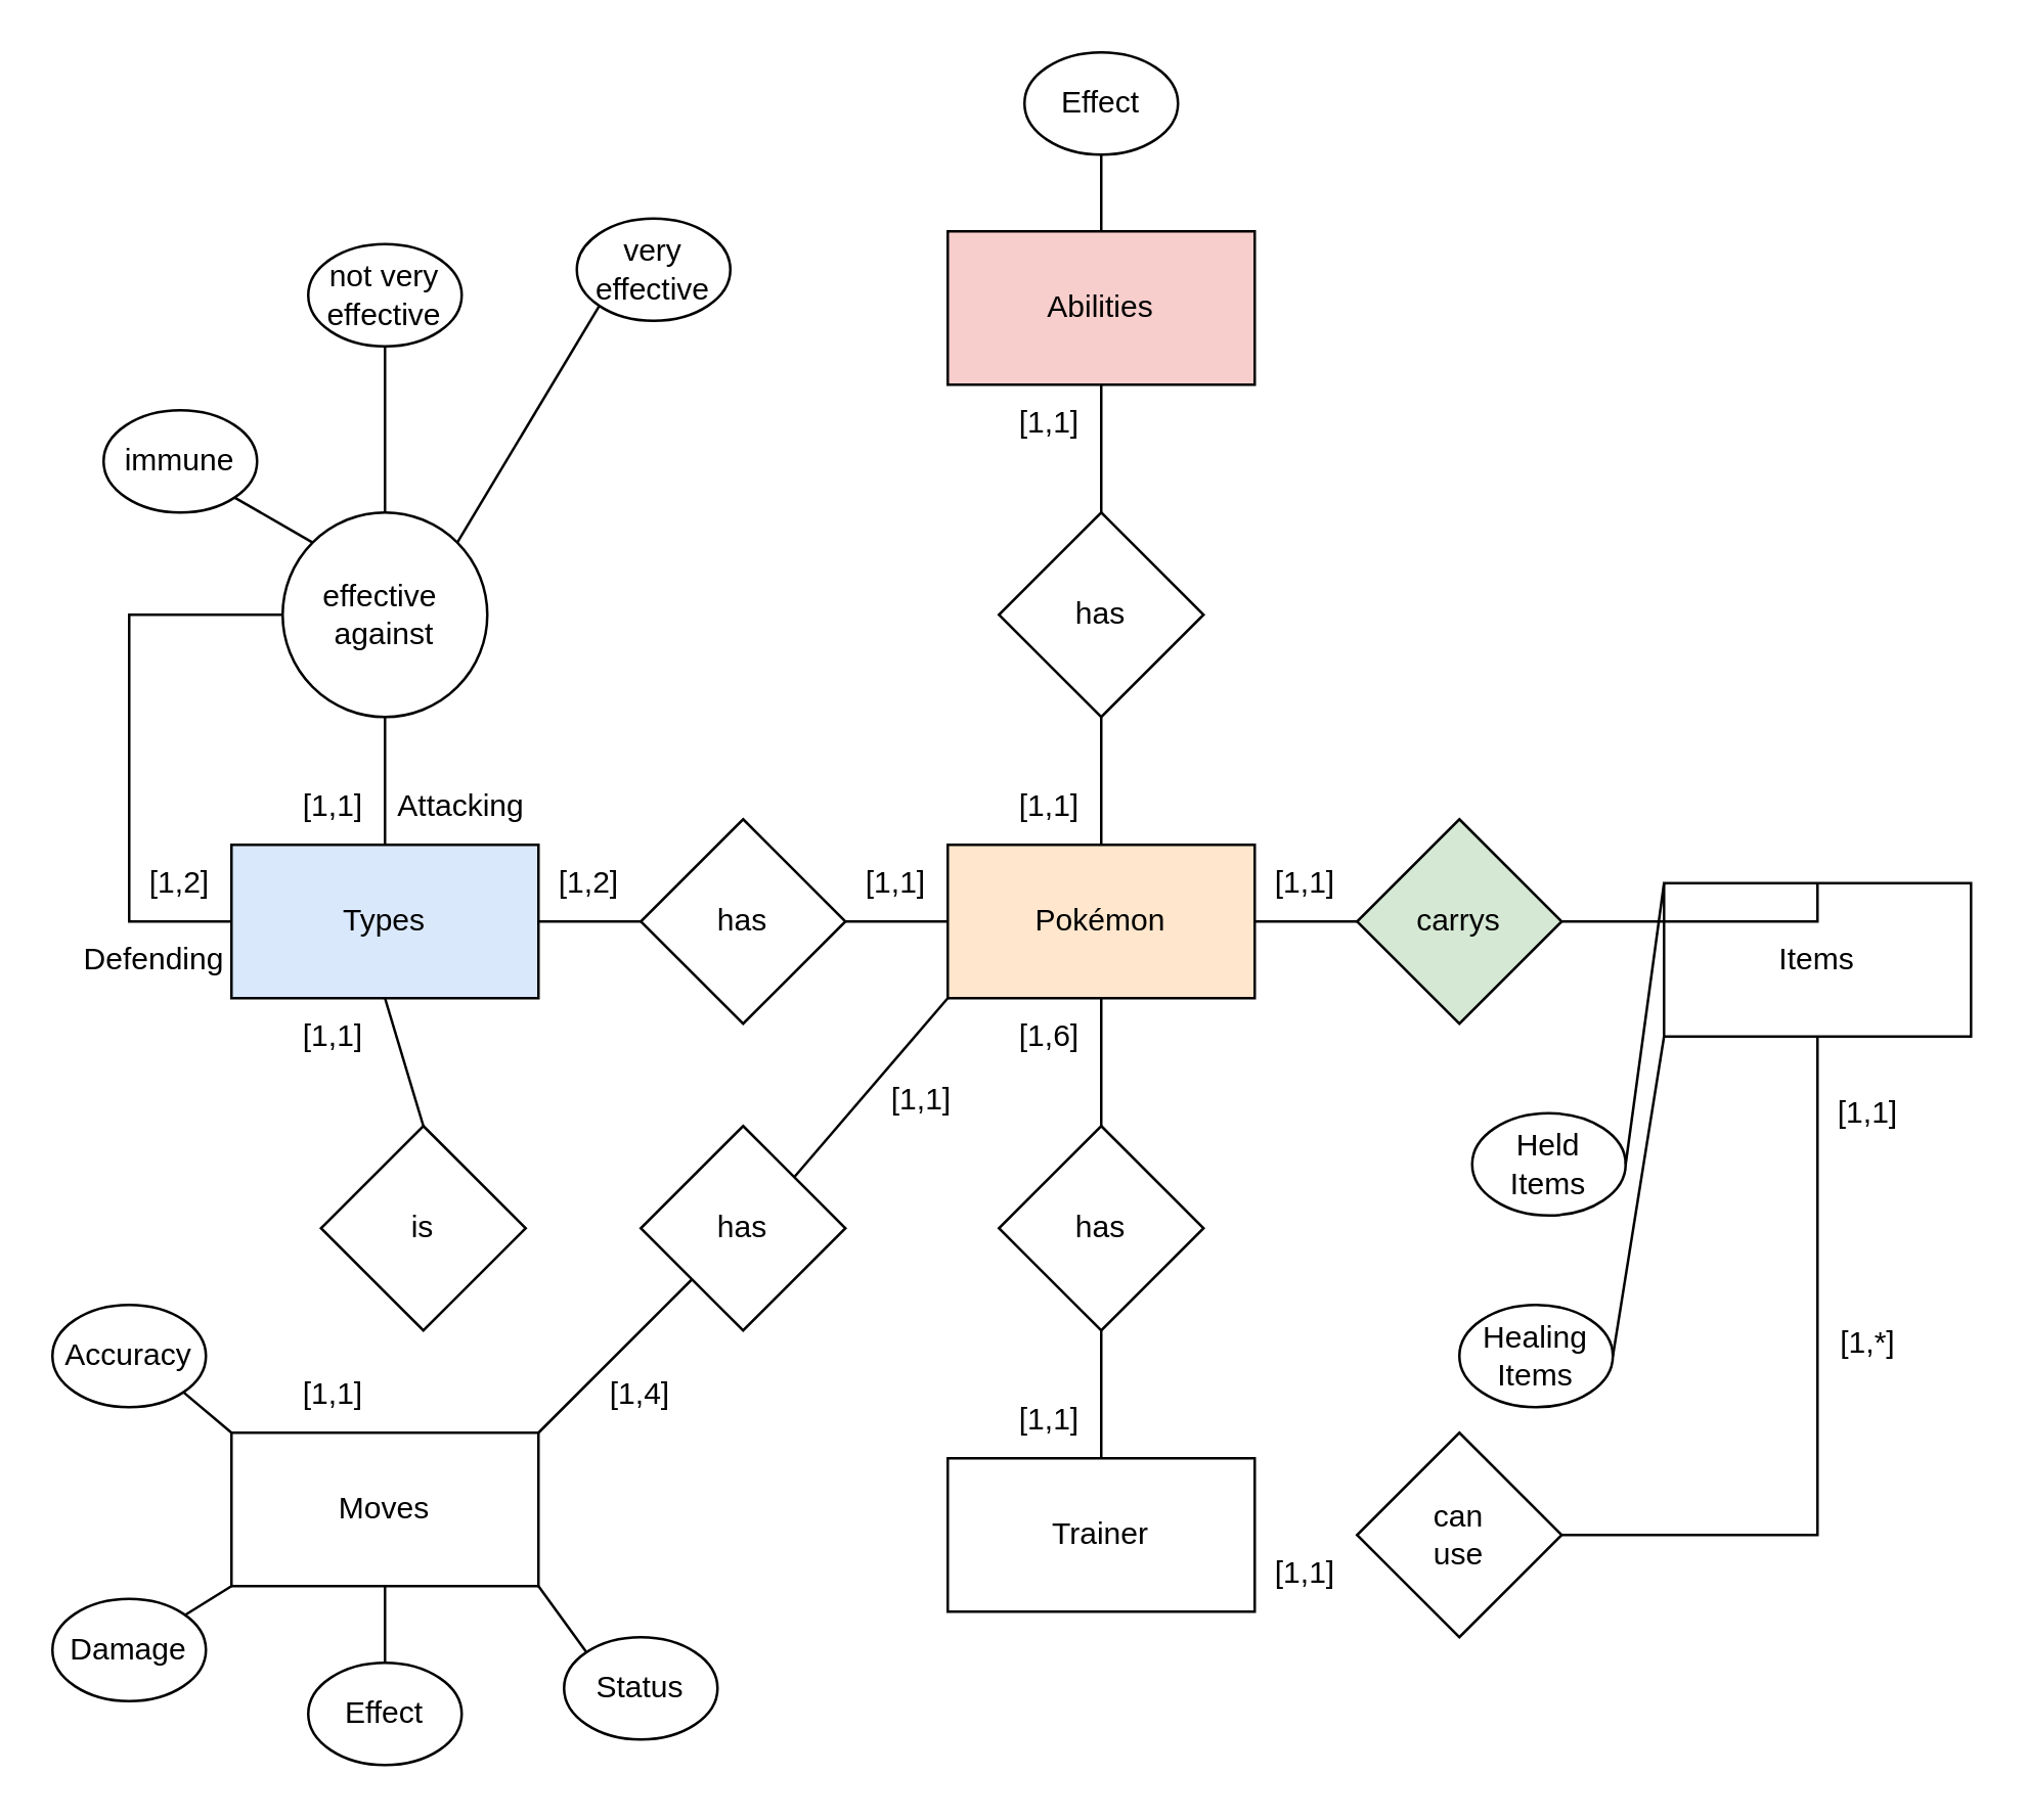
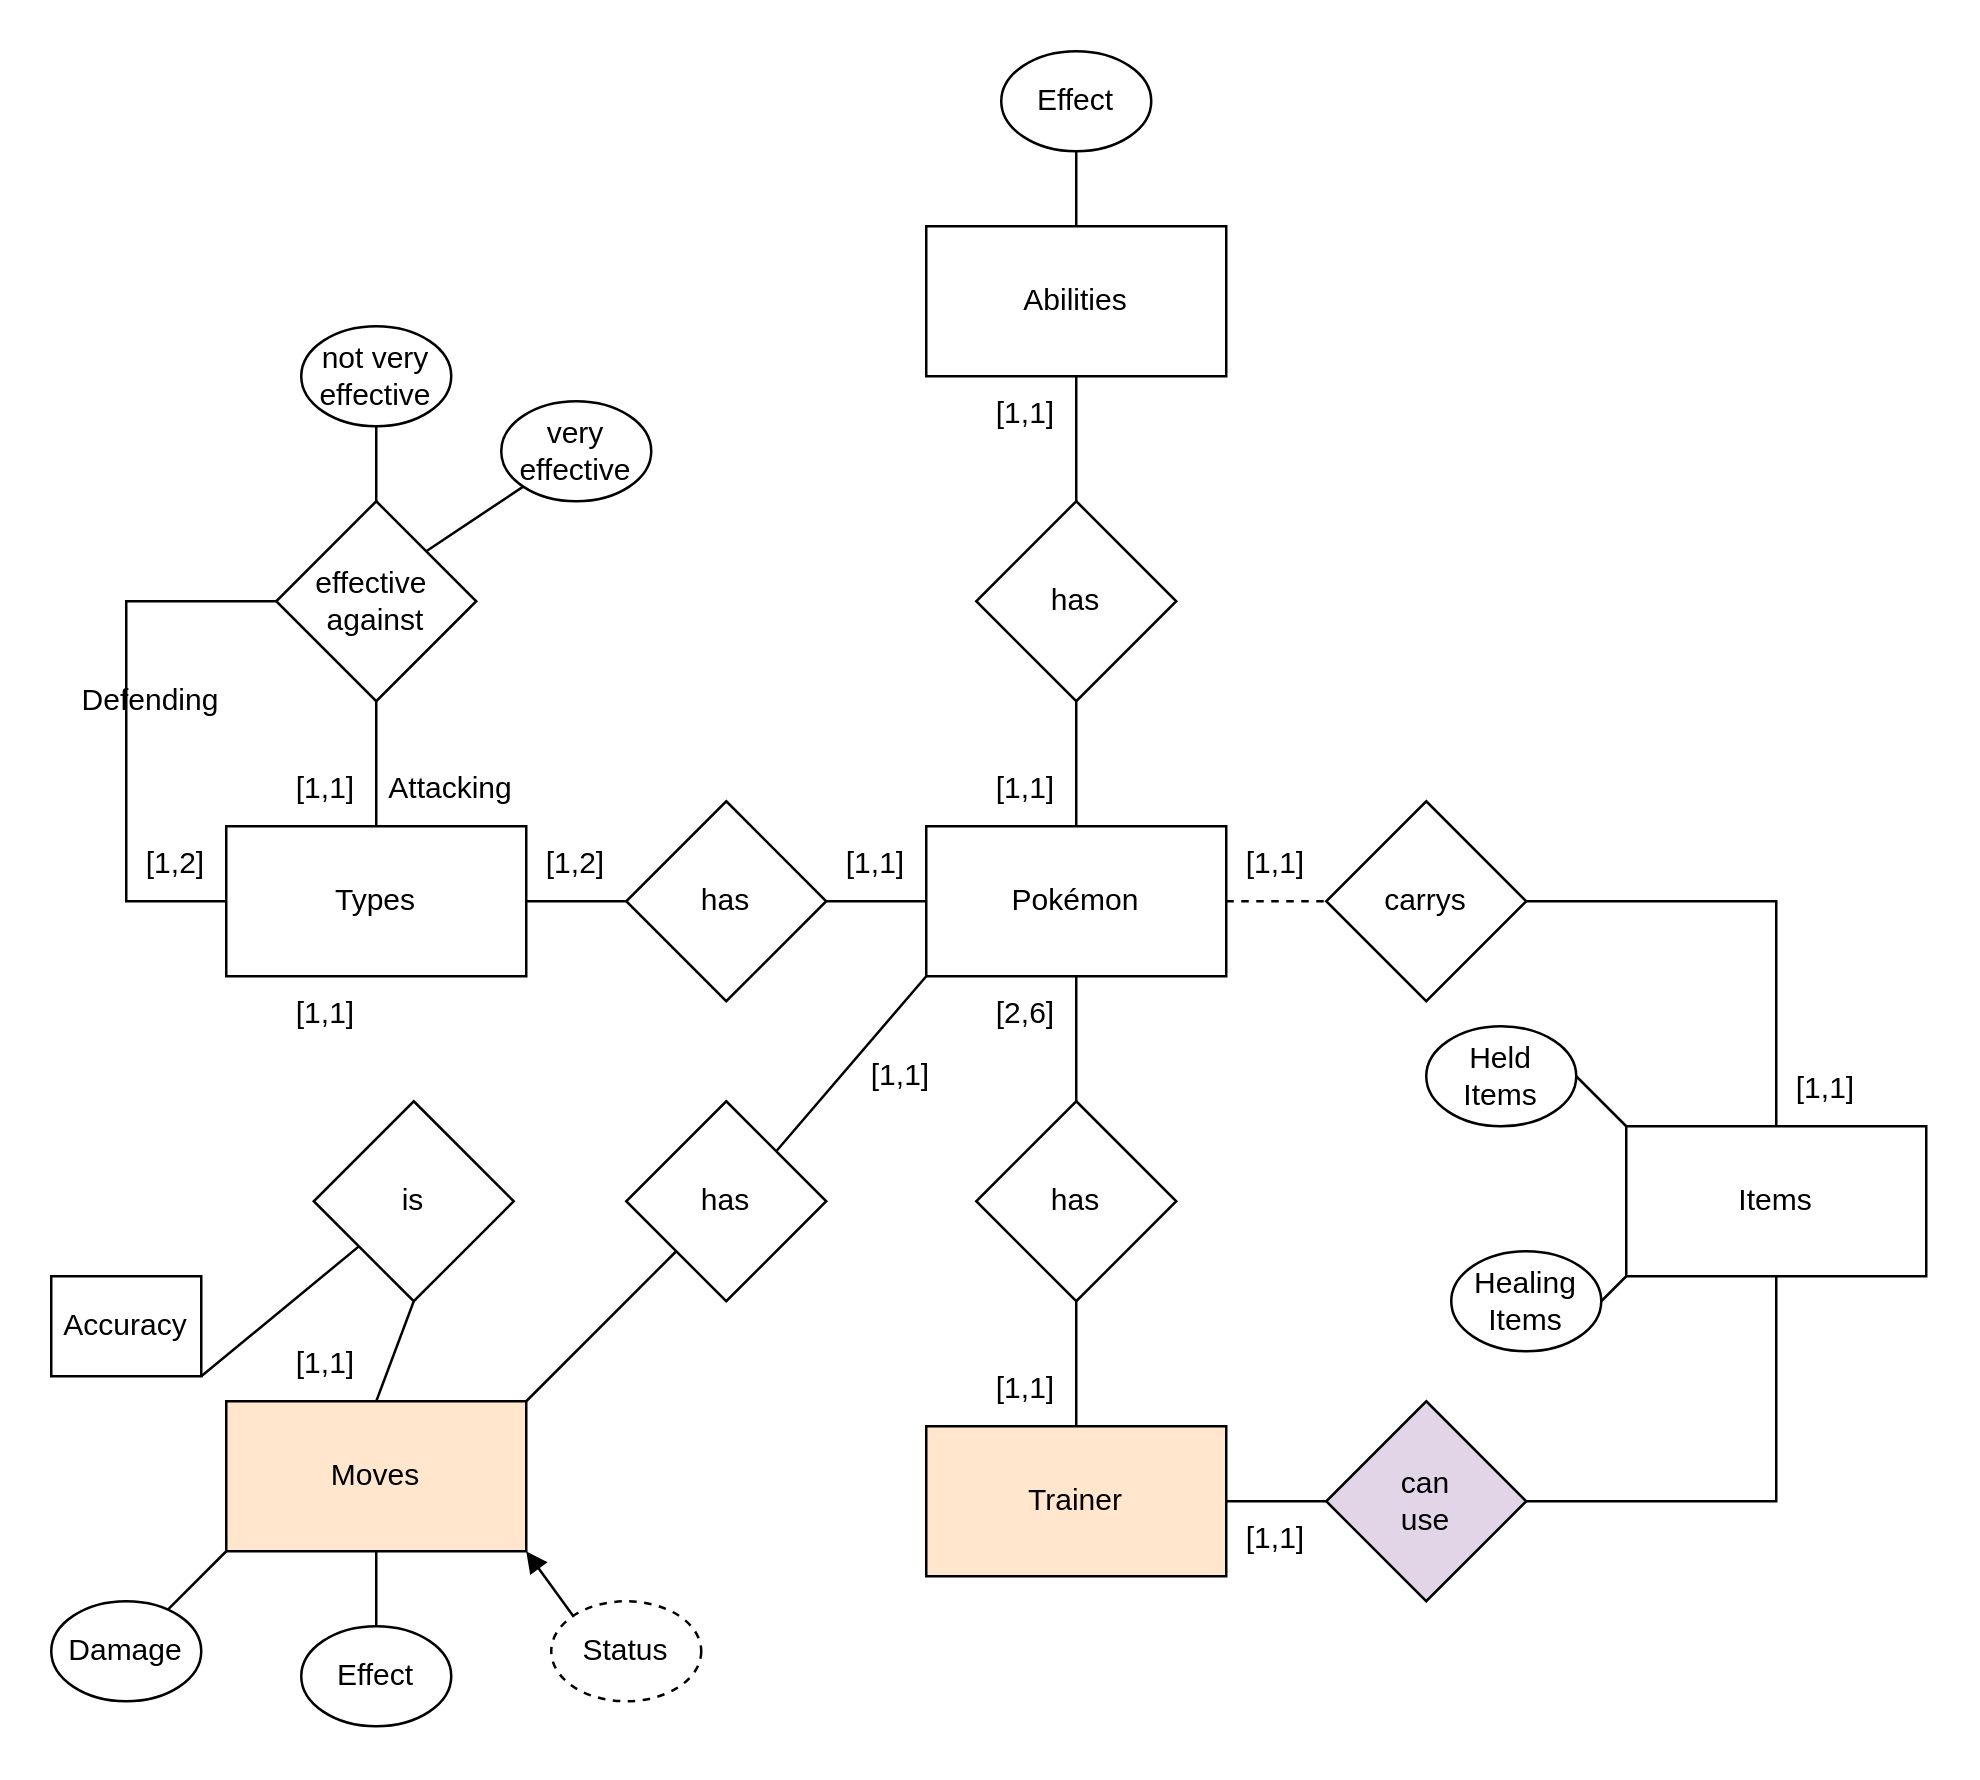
- <mxCell id="32" value="very effective" style="ellipse;whiteSpace=wrap;html=1;" vertex="1" parent="1"><mxGeometry x="225" y="85" width="60" height="40" as="geometry" /></mxCell>
+ <mxCell id="32" value="very effective" style="ellipse;whiteSpace=wrap;html=1;" vertex="1" parent="1"><mxGeometry x="200" y="160" width="60" height="40" as="geometry" /></mxCell>
- <mxCell id="31" value="not very effective" style="ellipse;whiteSpace=wrap;html=1;" vertex="1" parent="1"><mxGeometry x="120" y="95" width="60" height="40" as="geometry" /></mxCell>
+ <mxCell id="31" value="not very effective" style="ellipse;whiteSpace=wrap;html=1;" vertex="1" parent="1"><mxGeometry x="120" y="130" width="60" height="40" as="geometry" /></mxCell>
- <mxCell id="5" value="Abilities" style="rounded=0;whiteSpace=wrap;html=1;fillColor=#f8cecc;" vertex="1" parent="1"><mxGeometry x="370" y="90" width="120" height="60" as="geometry" /></mxCell>
+ <mxCell id="5" value="Abilities" style="rounded=0;whiteSpace=wrap;html=1;" vertex="1" parent="1"><mxGeometry x="370" y="90" width="120" height="60" as="geometry" /></mxCell>
- <mxCell id="33" value="immune" style="ellipse;whiteSpace=wrap;html=1;" vertex="1" parent="1"><mxGeometry x="40" y="160" width="60" height="40" as="geometry" /></mxCell>
- <mxCell id="36" value="" style="endArrow=none;html=1;rounded=0;exitX=0;exitY=0;exitDx=0;exitDy=0;entryX=1;entryY=1;entryDx=0;entryDy=0;" edge="1" parent="1" source="26" target="33"><mxGeometry width="50" height="50" relative="1" as="geometry"><mxPoint x="220" y="280" as="sourcePoint" /><mxPoint x="270" y="230" as="targetPoint" /></mxGeometry></mxCell>
- <mxCell id="26" value="effective&amp;nbsp;&lt;br&gt;against" style="ellipse;whiteSpace=wrap;html=1;" vertex="1" parent="1"><mxGeometry x="110" y="200" width="80" height="80" as="geometry" /></mxCell>
+ <mxCell id="26" value="effective&amp;nbsp;&lt;br&gt;against" style="rhombus;whiteSpace=wrap;html=1;" vertex="1" parent="1"><mxGeometry x="110" y="200" width="80" height="80" as="geometry" /></mxCell>
- <mxCell id="4" value="Types" style="rounded=0;whiteSpace=wrap;html=1;fillColor=#dae8fc;" vertex="1" parent="1"><mxGeometry x="90" y="330" width="120" height="60" as="geometry" /></mxCell>
+ <mxCell id="4" value="Types" style="rounded=0;whiteSpace=wrap;html=1;" vertex="1" parent="1"><mxGeometry x="90" y="330" width="120" height="60" as="geometry" /></mxCell>
- <mxCell id="2" value="Pokémon" style="rounded=0;whiteSpace=wrap;html=1;fillColor=#ffe6cc;" vertex="1" parent="1"><mxGeometry x="370" y="330" width="120" height="60" as="geometry" /></mxCell>
+ <mxCell id="2" value="Pokémon" style="rounded=0;whiteSpace=wrap;html=1;" vertex="1" parent="1"><mxGeometry x="370" y="330" width="120" height="60" as="geometry" /></mxCell>
- <mxCell id="17" value="" style="endArrow=none;html=1;rounded=0;entryX=0;entryY=0.5;entryDx=0;entryDy=0;exitX=1;exitY=0.5;exitDx=0;exitDy=0;" edge="1" parent="1" source="2" target="9"><mxGeometry width="50" height="50" relative="1" as="geometry"><mxPoint x="490" y="490" as="sourcePoint" /><mxPoint x="540" y="440" as="targetPoint" /></mxGeometry></mxCell>
+ <mxCell id="17" value="" style="endArrow=none;html=1;rounded=0;entryX=0;entryY=0.5;entryDx=0;entryDy=0;exitX=1;exitY=0.5;exitDx=0;exitDy=0;dashed=1;" edge="1" parent="1" source="2" target="9"><mxGeometry width="50" height="50" relative="1" as="geometry"><mxPoint x="490" y="490" as="sourcePoint" /><mxPoint x="540" y="440" as="targetPoint" /></mxGeometry></mxCell>
- <mxCell id="9" value="carrys" style="rhombus;whiteSpace=wrap;html=1;fillColor=#d5e8d4;" vertex="1" parent="1"><mxGeometry x="530" y="320" width="80" height="80" as="geometry" /></mxCell>
+ <mxCell id="9" value="carrys" style="rhombus;whiteSpace=wrap;html=1;" vertex="1" parent="1"><mxGeometry x="530" y="320" width="80" height="80" as="geometry" /></mxCell>
- <mxCell id="30" value="Defending" style="text;html=1;strokeColor=none;fillColor=none;align=center;verticalAlign=middle;whiteSpace=wrap;rounded=0;" vertex="1" parent="1"><mxGeometry x="30" y="360" width="60" height="30" as="geometry" /></mxCell>
+ <mxCell id="30" value="Defending" style="text;html=1;strokeColor=none;fillColor=none;align=center;verticalAlign=middle;whiteSpace=wrap;rounded=0;" vertex="1" parent="1"><mxGeometry x="30" y="265" width="60" height="30" as="geometry" /></mxCell>
- <mxCell id="10" value="Items" style="rounded=0;whiteSpace=wrap;html=1;" vertex="1" parent="1"><mxGeometry x="650" y="345" width="120" height="60" as="geometry" /></mxCell>
+ <mxCell id="10" value="Items" style="rounded=0;whiteSpace=wrap;html=1;" vertex="1" parent="1"><mxGeometry x="650" y="450" width="120" height="60" as="geometry" /></mxCell>
- <mxCell id="60" value="[1,6]" style="text;html=1;strokeColor=none;fillColor=none;align=center;verticalAlign=middle;whiteSpace=wrap;rounded=0;" vertex="1" parent="1"><mxGeometry x="380" y="390" width="60" height="30" as="geometry" /></mxCell>
+ <mxCell id="60" value="[2,6]" style="text;html=1;strokeColor=none;fillColor=none;align=center;verticalAlign=middle;whiteSpace=wrap;rounded=0;" vertex="1" parent="1"><mxGeometry x="380" y="390" width="60" height="30" as="geometry" /></mxCell>
- <mxCell id="43" value="" style="endArrow=none;html=1;rounded=0;exitX=0.5;exitY=0;exitDx=0;exitDy=0;entryX=0.5;entryY=1;entryDx=0;entryDy=0;" edge="1" parent="1" source="39" target="4"><mxGeometry width="50" height="50" relative="1" as="geometry"><mxPoint x="260" y="460" as="sourcePoint" /><mxPoint x="310" y="410" as="targetPoint" /></mxGeometry></mxCell>
- <mxCell id="22" value="Held&lt;br&gt;Items" style="ellipse;whiteSpace=wrap;html=1;" vertex="1" parent="1"><mxGeometry x="575" y="435" width="60" height="40" as="geometry" /></mxCell>
+ <mxCell id="22" value="Held&lt;br&gt;Items" style="ellipse;whiteSpace=wrap;html=1;" vertex="1" parent="1"><mxGeometry x="570" y="410" width="60" height="40" as="geometry" /></mxCell>
- <mxCell id="70" value="[1,*]" style="text;html=1;strokeColor=none;fillColor=none;align=center;verticalAlign=middle;whiteSpace=wrap;rounded=0;" vertex="1" parent="1"><mxGeometry x="700" y="510" width="60" height="30" as="geometry" /></mxCell>
- <mxCell id="47" value="Accuracy" style="ellipse;whiteSpace=wrap;html=1;" vertex="1" parent="1"><mxGeometry x="20" y="510" width="60" height="40" as="geometry" /></mxCell>
+ <mxCell id="47" value="Accuracy" style="whiteSpace=wrap;html=1;rounded=0;" vertex="1" parent="1"><mxGeometry x="20" y="510" width="60" height="40" as="geometry" /></mxCell>
- <mxCell id="23" value="Healing&lt;br&gt;Items" style="ellipse;whiteSpace=wrap;html=1;" vertex="1" parent="1"><mxGeometry x="570" y="510" width="60" height="40" as="geometry" /></mxCell>
+ <mxCell id="23" value="Healing&lt;br&gt;Items" style="ellipse;whiteSpace=wrap;html=1;" vertex="1" parent="1"><mxGeometry x="580" y="500" width="60" height="40" as="geometry" /></mxCell>
+ <mxCell id="42" value="" style="endArrow=none;html=1;rounded=0;exitX=0.5;exitY=0;exitDx=0;exitDy=0;entryX=0.5;entryY=1;entryDx=0;entryDy=0;" edge="1" parent="1" source="37" target="39"><mxGeometry width="50" height="50" relative="1" as="geometry"><mxPoint x="260" y="460" as="sourcePoint" /><mxPoint x="310" y="410" as="targetPoint" /></mxGeometry></mxCell>
- <mxCell id="64" value="[1,4]" style="text;html=1;strokeColor=none;fillColor=none;align=center;verticalAlign=middle;whiteSpace=wrap;rounded=0;" vertex="1" parent="1"><mxGeometry x="220" y="530" width="60" height="30" as="geometry" /></mxCell>
- <mxCell id="48" value="" style="endArrow=none;html=1;rounded=0;exitX=1;exitY=1;exitDx=0;exitDy=0;entryX=0;entryY=0;entryDx=0;entryDy=0;" edge="1" parent="1" source="47" target="37"><mxGeometry width="50" height="50" relative="1" as="geometry"><mxPoint x="290" y="490" as="sourcePoint" /><mxPoint x="340" y="440" as="targetPoint" /></mxGeometry></mxCell>
+ <mxCell id="48" value="" style="endArrow=none;html=1;rounded=0;exitX=1;exitY=1;exitDx=0;exitDy=0;" edge="1" parent="1" source="47" target="39"><mxGeometry width="50" height="50" relative="1" as="geometry"><mxPoint x="290" y="490" as="sourcePoint" /><mxPoint x="340" y="440" as="targetPoint" /></mxGeometry></mxCell>
- <mxCell id="37" value="Moves" style="rounded=0;whiteSpace=wrap;html=1;" vertex="1" parent="1"><mxGeometry x="90" y="560" width="120" height="60" as="geometry" /></mxCell>
+ <mxCell id="37" value="Moves" style="rounded=0;whiteSpace=wrap;html=1;fillColor=#ffe6cc;" vertex="1" parent="1"><mxGeometry x="90" y="560" width="120" height="60" as="geometry" /></mxCell>
- <mxCell id="8" value="Trainer" style="rounded=0;whiteSpace=wrap;html=1;" vertex="1" parent="1"><mxGeometry x="370" y="570" width="120" height="60" as="geometry" /></mxCell>
+ <mxCell id="8" value="Trainer" style="rounded=0;whiteSpace=wrap;html=1;fillColor=#ffe6cc;" vertex="1" parent="1"><mxGeometry x="370" y="570" width="120" height="60" as="geometry" /></mxCell>
+ <mxCell id="14" value="" style="endArrow=none;html=1;rounded=0;exitX=1;exitY=0.5;exitDx=0;exitDy=0;entryX=0;entryY=0.5;entryDx=0;entryDy=0;" edge="1" parent="1" source="8" target="11"><mxGeometry width="50" height="50" relative="1" as="geometry"><mxPoint x="490" y="490" as="sourcePoint" /><mxPoint x="540" y="440" as="targetPoint" /></mxGeometry></mxCell>
- <mxCell id="11" value="can&lt;br&gt;use" style="rhombus;whiteSpace=wrap;html=1;" vertex="1" parent="1"><mxGeometry x="530" y="560" width="80" height="80" as="geometry" /></mxCell>
+ <mxCell id="11" value="can&lt;br&gt;use" style="rhombus;whiteSpace=wrap;html=1;fillColor=#e1d5e7;" vertex="1" parent="1"><mxGeometry x="530" y="560" width="80" height="80" as="geometry" /></mxCell>
- <mxCell id="51" value="" style="endArrow=none;html=1;rounded=0;entryX=1;entryY=1;entryDx=0;entryDy=0;exitX=0;exitY=0;exitDx=0;exitDy=0;" edge="1" parent="1" source="45" target="37"><mxGeometry width="50" height="50" relative="1" as="geometry"><mxPoint x="290" y="490" as="sourcePoint" /><mxPoint x="340" y="440" as="targetPoint" /></mxGeometry></mxCell>
+ <mxCell id="51" value="" style="endArrow=block;html=1;rounded=0;entryX=1;entryY=1;entryDx=0;entryDy=0;exitX=0;exitY=0;exitDx=0;exitDy=0;" edge="1" parent="1" source="45" target="37"><mxGeometry width="50" height="50" relative="1" as="geometry"><mxPoint x="290" y="490" as="sourcePoint" /><mxPoint x="340" y="440" as="targetPoint" /></mxGeometry></mxCell>
- <mxCell id="46" value="Damage" style="ellipse;whiteSpace=wrap;html=1;" vertex="1" parent="1"><mxGeometry x="20" y="625" width="60" height="40" as="geometry" /></mxCell>
+ <mxCell id="46" value="Damage" style="ellipse;whiteSpace=wrap;html=1;" vertex="1" parent="1"><mxGeometry x="20" y="640" width="60" height="40" as="geometry" /></mxCell>
- <mxCell id="45" value="Status" style="ellipse;whiteSpace=wrap;html=1;" vertex="1" parent="1"><mxGeometry x="220" y="640" width="60" height="40" as="geometry" /></mxCell>
+ <mxCell id="45" value="Status" style="ellipse;whiteSpace=wrap;html=1;dashed=1;" vertex="1" parent="1"><mxGeometry x="220" y="640" width="60" height="40" as="geometry" /></mxCell>
